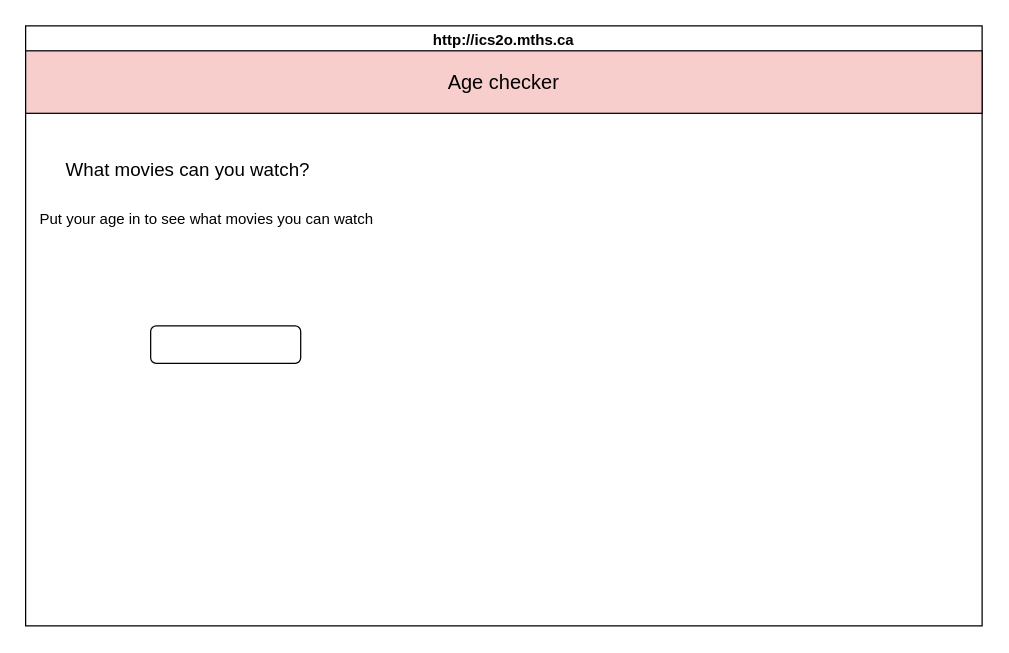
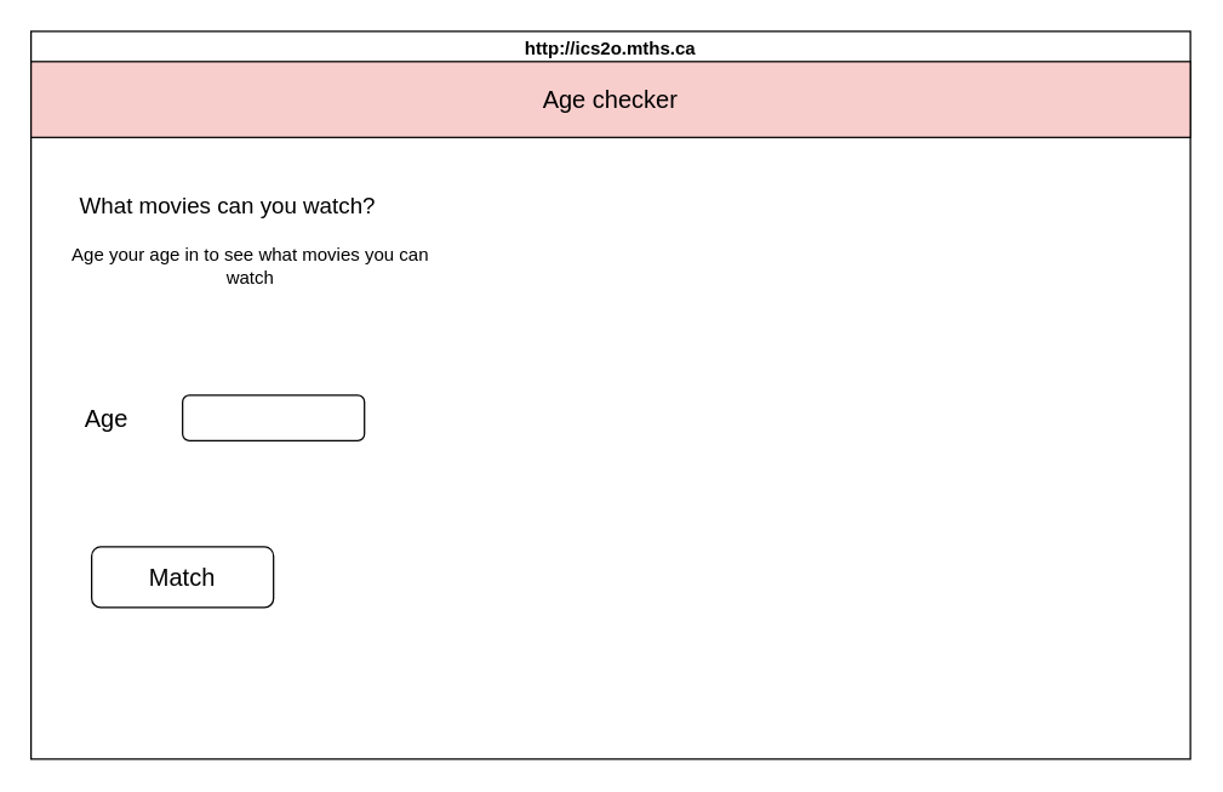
- <mxCell id="5" value="Put your age in to see what movies you can watch" style="text;html=1;strokeColor=none;fillColor=none;align=center;verticalAlign=middle;whiteSpace=wrap;rounded=0;" parent="2" vertex="1"><mxGeometry x="10" y="140" width="270" height="30" as="geometry" /></mxCell>
+ <mxCell id="5" value="Age your age in to see what movies you can watch" style="text;html=1;strokeColor=none;fillColor=none;align=center;verticalAlign=middle;whiteSpace=wrap;rounded=0;" parent="2" vertex="1"><mxGeometry x="10" y="140" width="270" height="30" as="geometry" /></mxCell>
+ <mxCell id="8" value="Age" style="text;html=1;strokeColor=none;fillColor=none;align=center;verticalAlign=middle;whiteSpace=wrap;rounded=0;fontSize=16;" vertex="1" parent="2"><mxGeometry x="20" y="240" width="60" height="30" as="geometry" /></mxCell>
+ <mxCell id="6" value="&lt;span style=&quot;font-size: 16px;&quot;&gt;Match&lt;br&gt;&lt;/span&gt;" style="rounded=1;whiteSpace=wrap;html=1;" parent="2" vertex="1"><mxGeometry x="40" y="340" width="120" height="40" as="geometry" /></mxCell>
